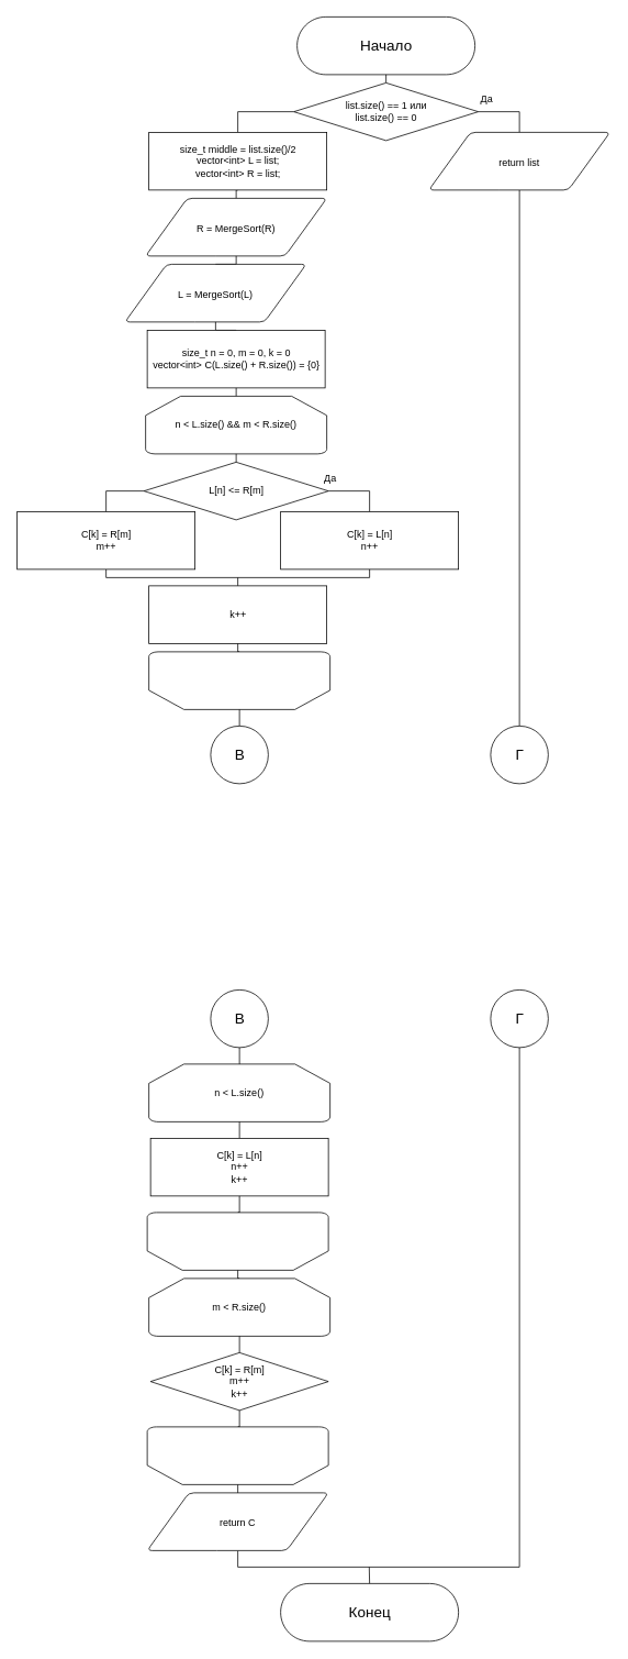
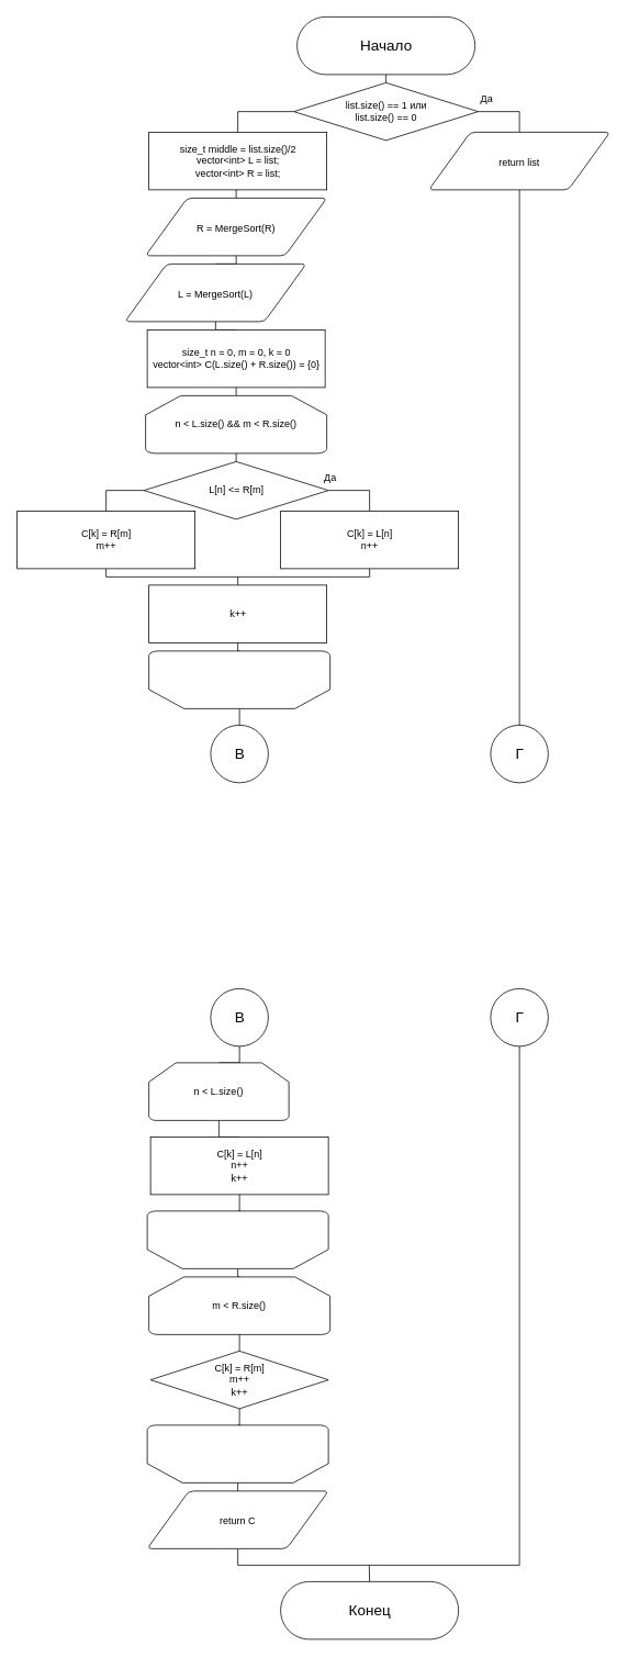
- <mxCell id="37" value="n &amp;lt; L.size()" style="strokeWidth=1;html=1;shape=mxgraph.flowchart.loop_limit;whiteSpace=wrap;fontSize=12;" vertex="1" parent="1"><mxGeometry x="180" y="1290" width="220" height="70" as="geometry" /></mxCell>
+ <mxCell id="37" value="n &amp;lt; L.size()" style="strokeWidth=1;html=1;shape=mxgraph.flowchart.loop_limit;whiteSpace=wrap;fontSize=12;" vertex="1" parent="1"><mxGeometry x="180" y="1290" width="170" height="70" as="geometry" /></mxCell>
